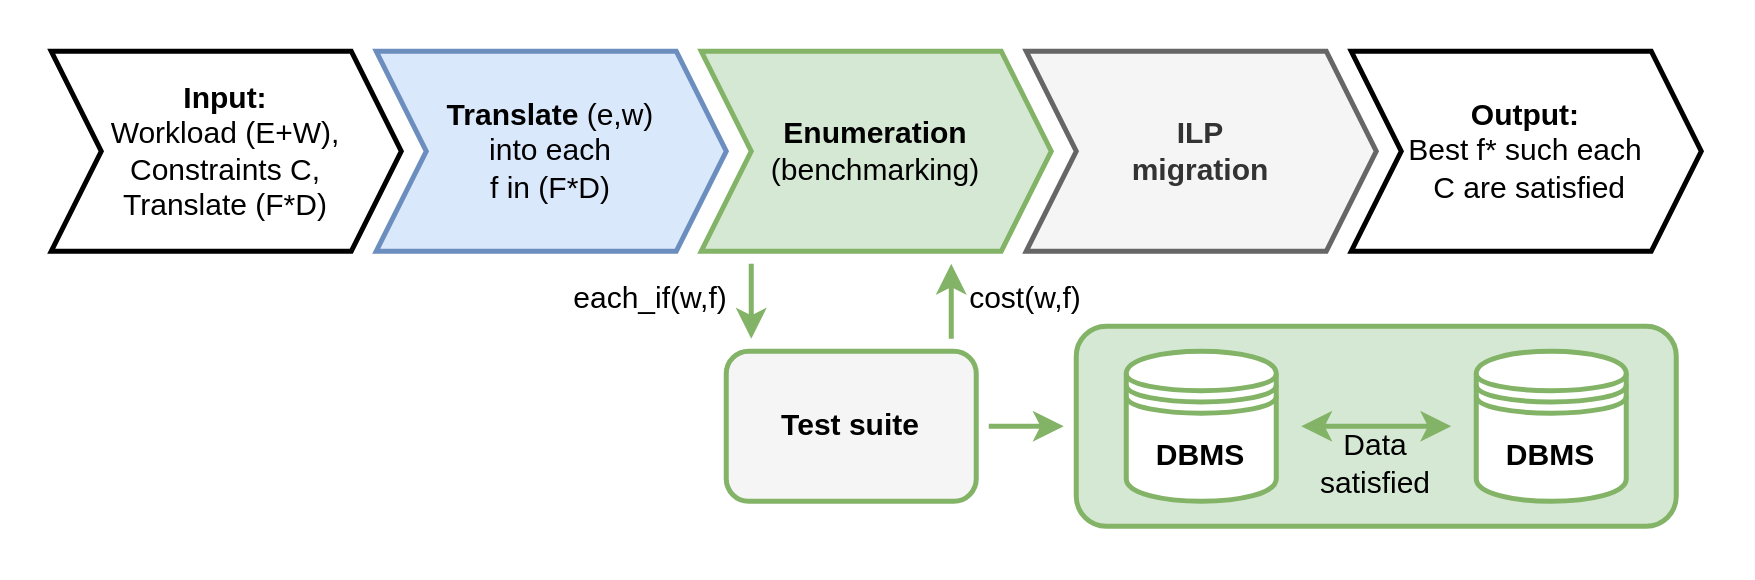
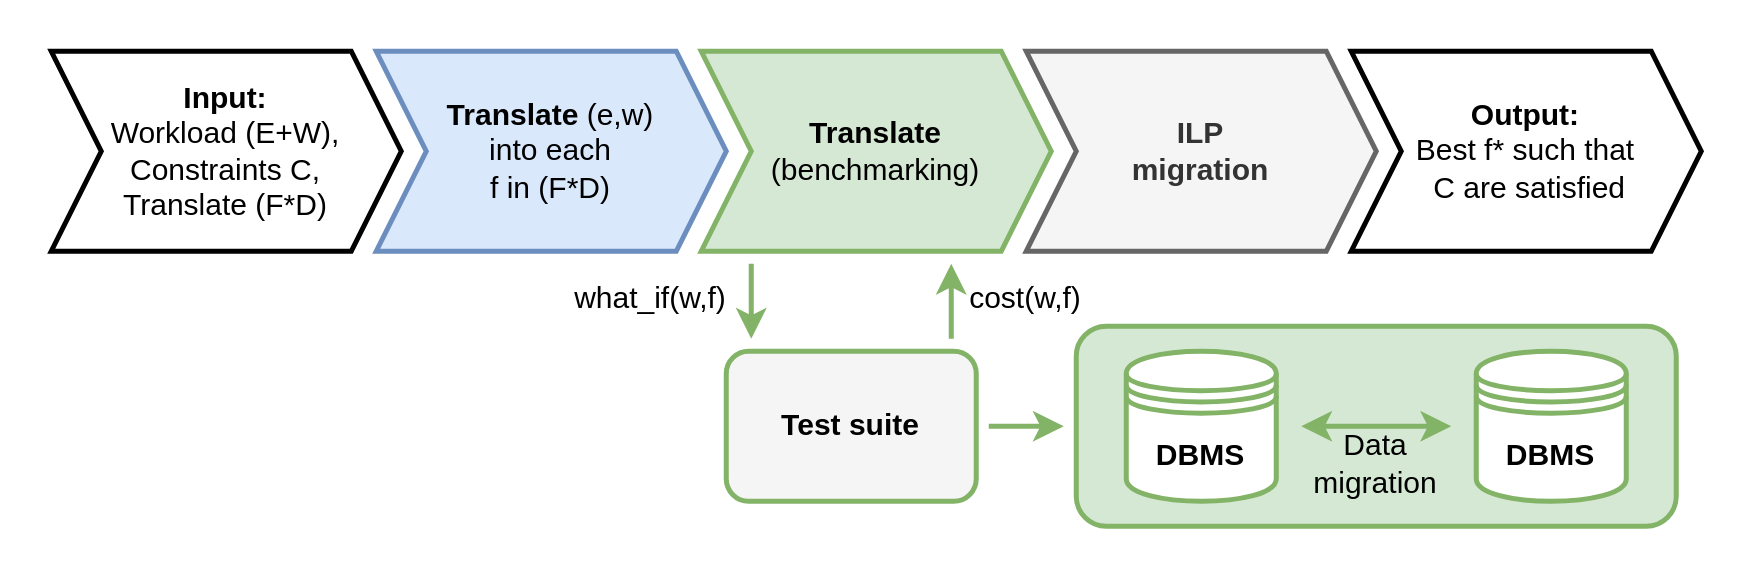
- <mxCell id="3" value="&lt;b&gt;Enumeration&lt;/b&gt;&lt;div&gt;(benchmarking)&lt;/div&gt;" style="shape=step;perimeter=stepPerimeter;whiteSpace=wrap;html=1;fixedSize=1;size=20;strokeWidth=2;fillColor=#d5e8d4;strokeColor=#82b366;" vertex="1" parent="1"><mxGeometry x="280" y="20" width="140" height="80" as="geometry" /></mxCell>
+ <mxCell id="3" value="&lt;b&gt;Translate&lt;/b&gt;&lt;div&gt;(benchmarking)&lt;/div&gt;" style="shape=step;perimeter=stepPerimeter;whiteSpace=wrap;html=1;fixedSize=1;size=20;strokeWidth=2;fillColor=#d5e8d4;strokeColor=#82b366;" vertex="1" parent="1"><mxGeometry x="280" y="20" width="140" height="80" as="geometry" /></mxCell>
- <mxCell id="5" value="&lt;b&gt;Output:&lt;/b&gt;&lt;div&gt;Best f*&amp;nbsp;&lt;span style=&quot;background-color: transparent; color: light-dark(rgb(0, 0, 0), rgb(255, 255, 255));&quot;&gt;such each&lt;/span&gt;&lt;/div&gt;&lt;div&gt;&lt;span style=&quot;background-color: transparent; color: light-dark(rgb(0, 0, 0), rgb(255, 255, 255));&quot;&gt;&amp;nbsp;C&amp;nbsp;&lt;/span&gt;&lt;span style=&quot;background-color: transparent; color: light-dark(rgb(0, 0, 0), rgb(255, 255, 255));&quot;&gt;are satisfied&lt;/span&gt;&lt;/div&gt;" style="shape=step;perimeter=stepPerimeter;whiteSpace=wrap;html=1;fixedSize=1;size=20;strokeWidth=2;" vertex="1" parent="1"><mxGeometry x="540" y="20" width="140" height="80" as="geometry" /></mxCell>
+ <mxCell id="5" value="&lt;b&gt;Output:&lt;/b&gt;&lt;div&gt;Best f*&amp;nbsp;&lt;span style=&quot;background-color: transparent; color: light-dark(rgb(0, 0, 0), rgb(255, 255, 255));&quot;&gt;such that&lt;/span&gt;&lt;/div&gt;&lt;div&gt;&lt;span style=&quot;background-color: transparent; color: light-dark(rgb(0, 0, 0), rgb(255, 255, 255));&quot;&gt;&amp;nbsp;C&amp;nbsp;&lt;/span&gt;&lt;span style=&quot;background-color: transparent; color: light-dark(rgb(0, 0, 0), rgb(255, 255, 255));&quot;&gt;are satisfied&lt;/span&gt;&lt;/div&gt;" style="shape=step;perimeter=stepPerimeter;whiteSpace=wrap;html=1;fixedSize=1;size=20;strokeWidth=2;" vertex="1" parent="1"><mxGeometry x="540" y="20" width="140" height="80" as="geometry" /></mxCell>
- <mxCell id="8" value="each_if(w,f)" style="text;html=1;align=center;verticalAlign=middle;whiteSpace=wrap;rounded=0;" vertex="1" parent="1"><mxGeometry x="230" y="109" width="60" height="20" as="geometry" /></mxCell>
+ <mxCell id="8" value="what_if(w,f)" style="text;html=1;align=center;verticalAlign=middle;whiteSpace=wrap;rounded=0;" vertex="1" parent="1"><mxGeometry x="230" y="109" width="60" height="20" as="geometry" /></mxCell>
- <mxCell id="15" value="Data satisfied" style="text;html=1;align=center;verticalAlign=middle;whiteSpace=wrap;rounded=0;" vertex="1" parent="1"><mxGeometry x="520" y="170" width="60" height="30" as="geometry" /></mxCell>
+ <mxCell id="15" value="Data migration" style="text;html=1;align=center;verticalAlign=middle;whiteSpace=wrap;rounded=0;" vertex="1" parent="1"><mxGeometry x="520" y="170" width="60" height="30" as="geometry" /></mxCell>
